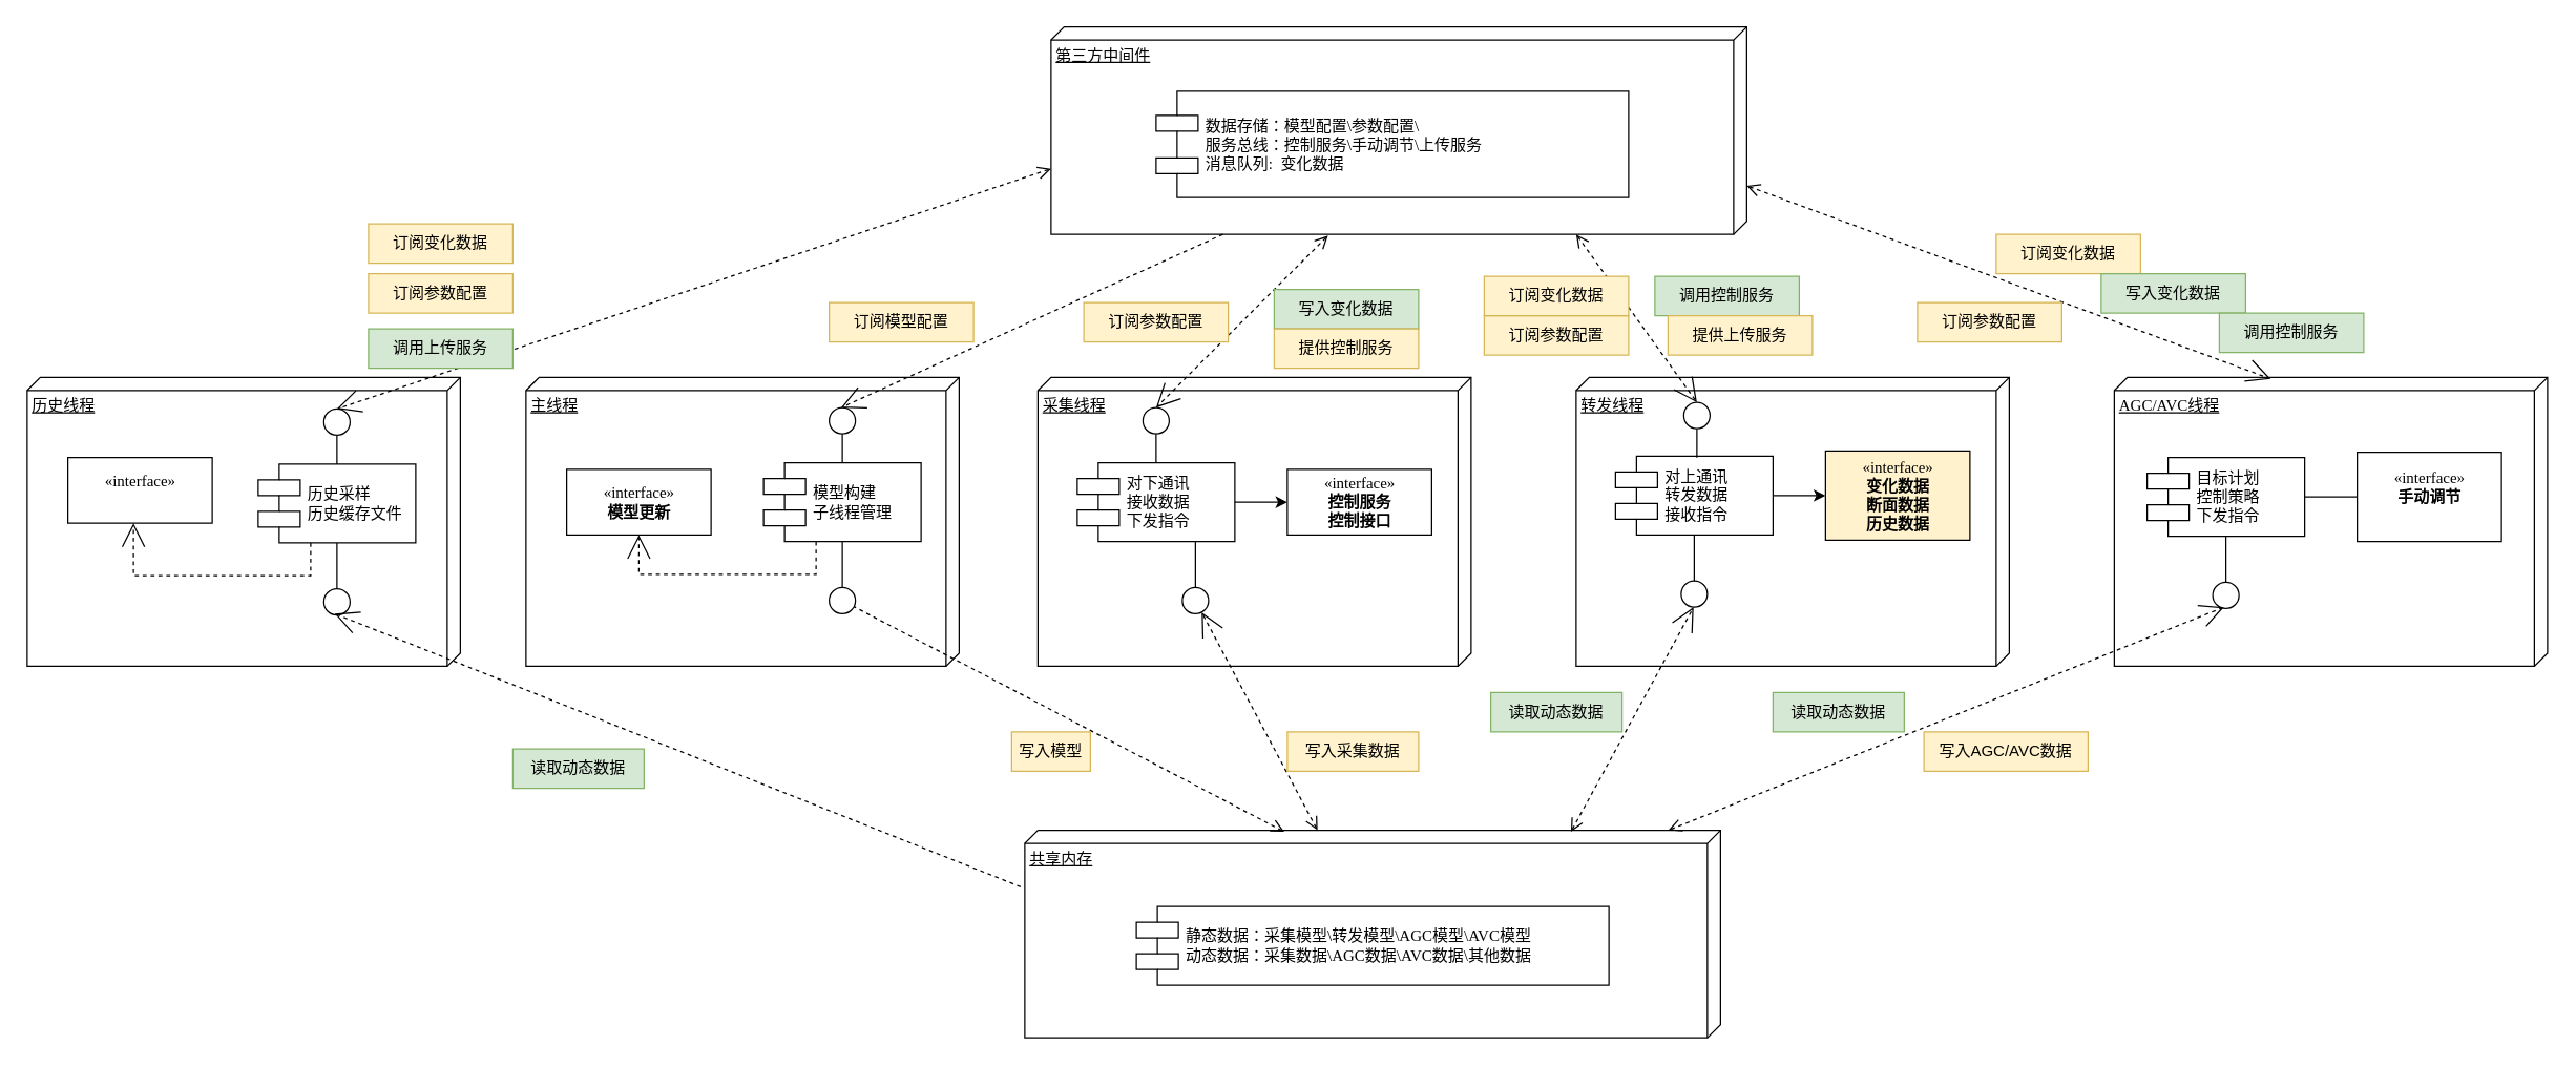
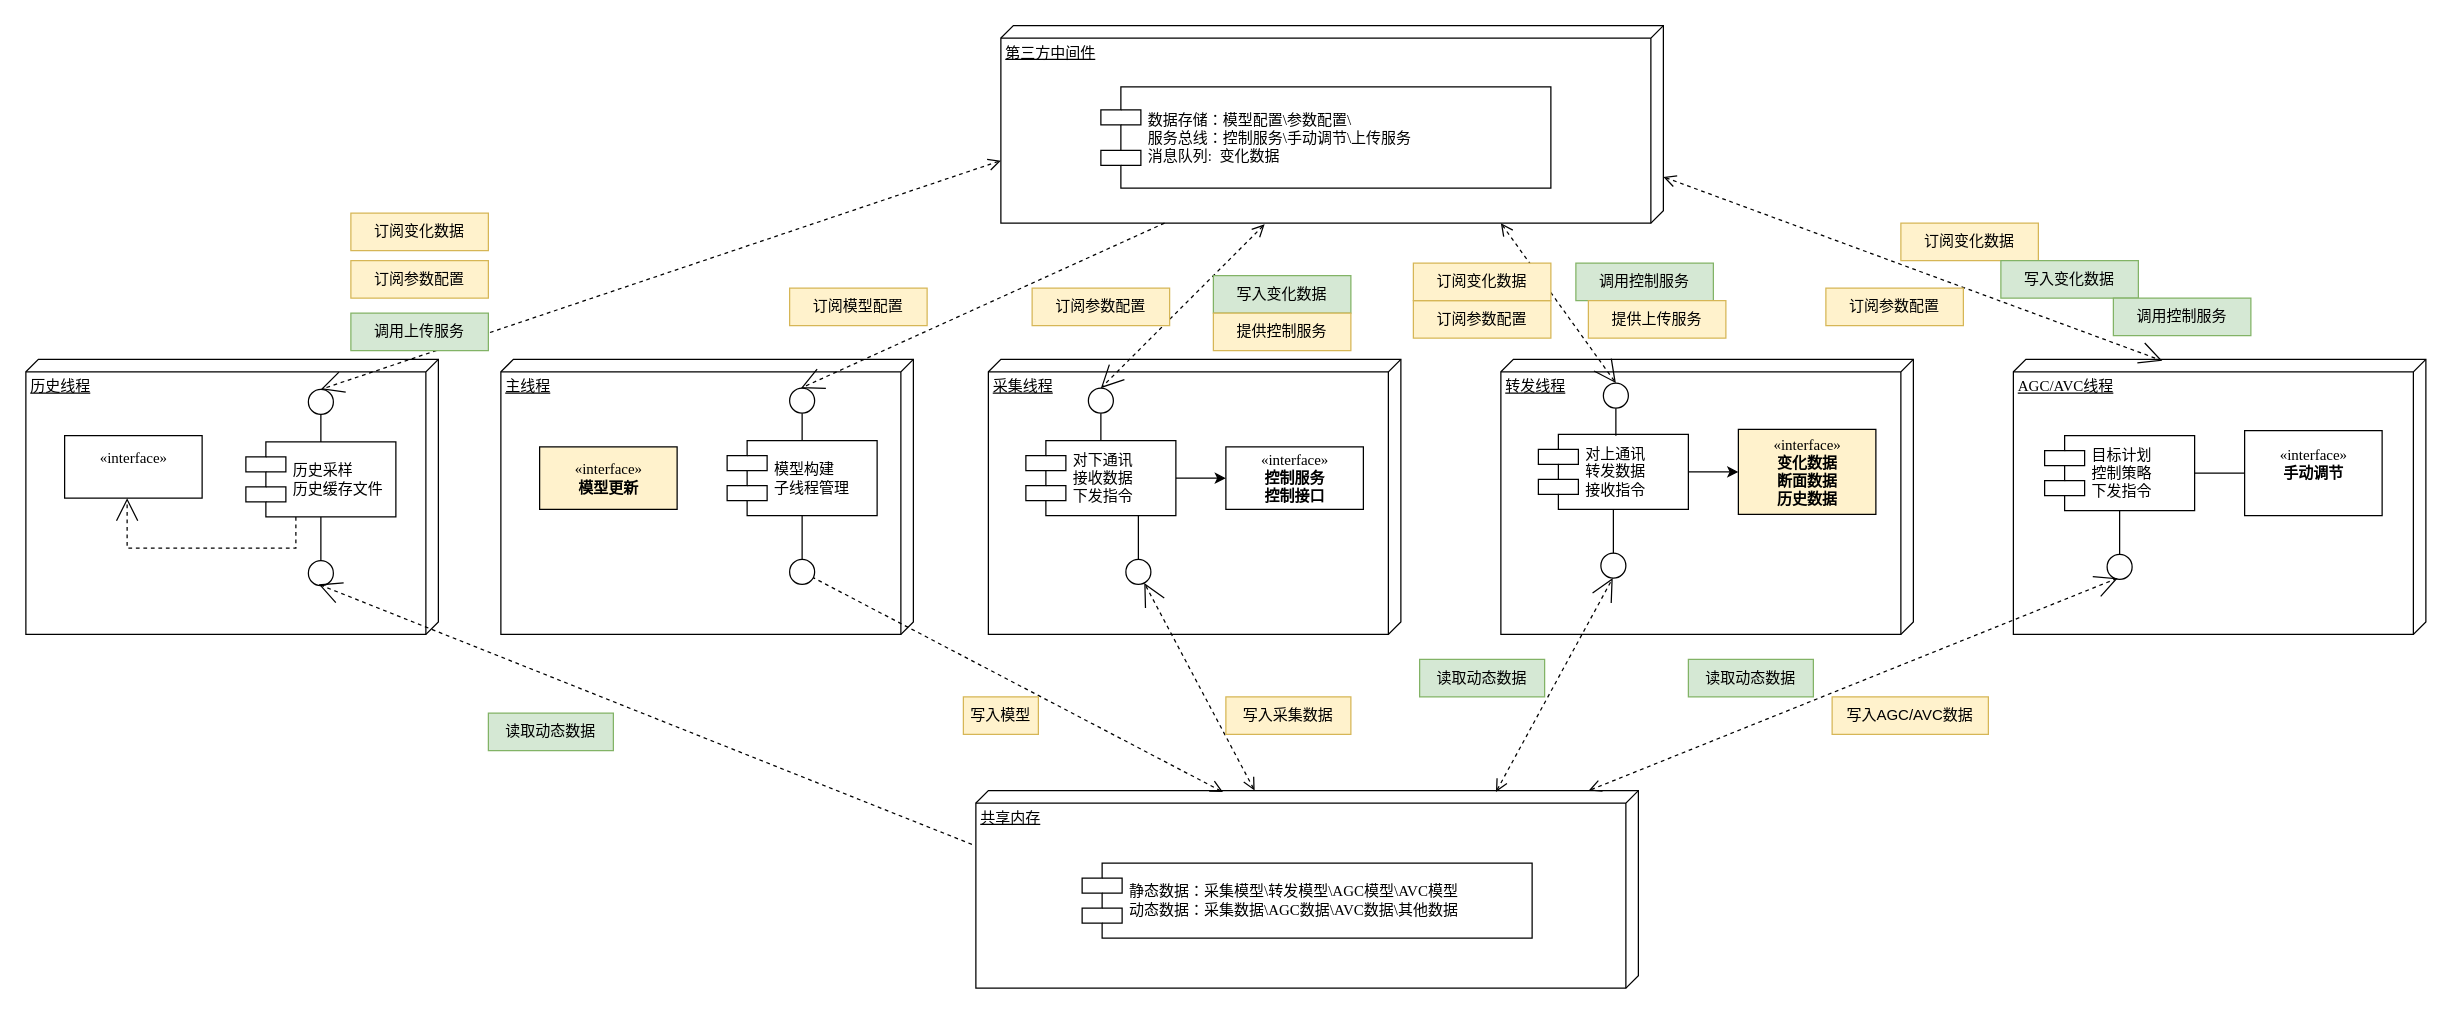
- <mxCell id="5" value="«interface»&lt;br&gt;&lt;b&gt;模型更新&lt;/b&gt;" style="html=1;rounded=0;shadow=0;comic=0;labelBackgroundColor=none;strokeWidth=1;fontFamily=Verdana;fontSize=12;align=center;" parent="1" vertex="1"><mxGeometry x="431" y="357" width="110" height="50" as="geometry" /></mxCell>
+ <mxCell id="5" value="«interface»&lt;br&gt;&lt;b&gt;模型更新&lt;/b&gt;" style="html=1;rounded=0;shadow=0;comic=0;labelBackgroundColor=none;strokeWidth=1;fontFamily=Verdana;fontSize=12;align=center;fillColor=#fff2cc;" parent="1" vertex="1"><mxGeometry x="431" y="357" width="110" height="50" as="geometry" /></mxCell>
- <mxCell id="17" style="edgeStyle=orthogonalEdgeStyle;rounded=0;html=1;labelBackgroundColor=none;startArrow=none;startFill=0;startSize=8;endArrow=open;endFill=0;endSize=16;fontFamily=Verdana;fontSize=12;dashed=1;" parent="1" source="6" target="5" edge="1"><mxGeometry relative="1" as="geometry"><Array as="points"><mxPoint x="621" y="437" /><mxPoint x="486" y="437" /></Array></mxGeometry></mxCell>
